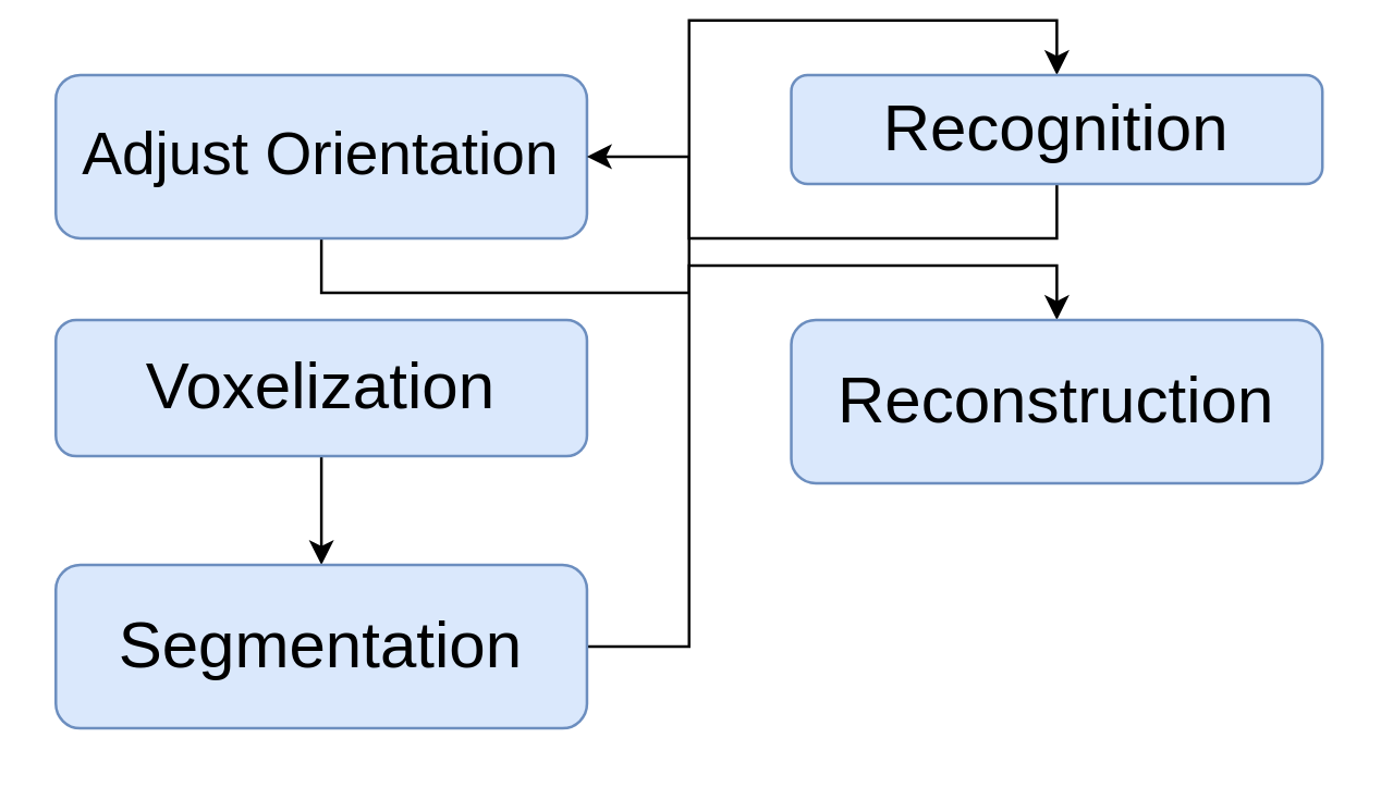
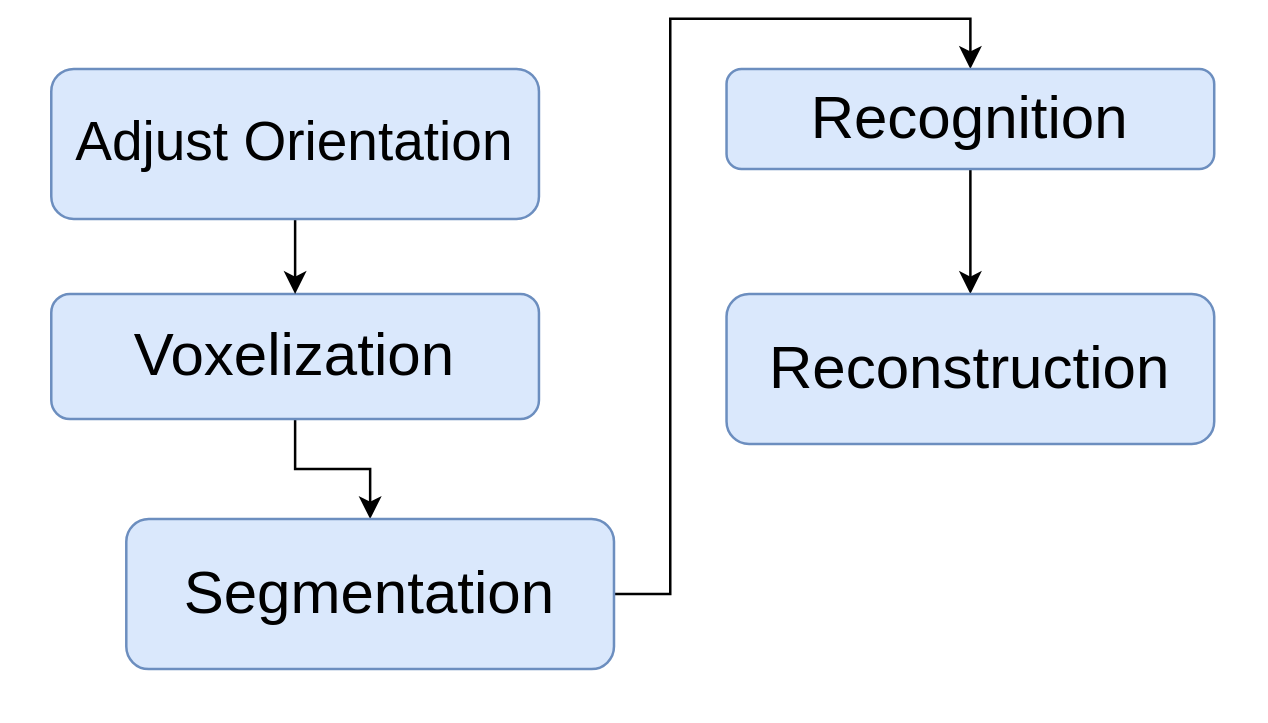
- <mxCell id="8" style="edgeStyle=orthogonalEdgeStyle;rounded=0;orthogonalLoop=1;jettySize=auto;html=1;exitX=0.5;exitY=1;exitDx=0;exitDy=0;fontSize=22;" edge="1" parent="1" source="9" target="5"><mxGeometry relative="1" as="geometry" /></mxCell>
+ <mxCell id="8" style="edgeStyle=orthogonalEdgeStyle;rounded=0;orthogonalLoop=1;jettySize=auto;html=1;exitX=0.5;exitY=1;exitDx=0;exitDy=0;entryX=0.5;entryY=0;entryDx=0;entryDy=0;fontSize=22;" edge="1" parent="1" source="9" target="10"><mxGeometry relative="1" as="geometry" /></mxCell>
- <mxCell id="4" style="edgeStyle=orthogonalEdgeStyle;rounded=0;orthogonalLoop=1;jettySize=auto;html=1;exitX=0.5;exitY=1;exitDx=0;exitDy=0;fontSize=22;" edge="1" parent="1" source="5" target="10"><mxGeometry relative="1" as="geometry" /></mxCell>
+ <mxCell id="4" style="edgeStyle=orthogonalEdgeStyle;rounded=0;orthogonalLoop=1;jettySize=auto;html=1;exitX=0.5;exitY=1;exitDx=0;exitDy=0;entryX=0.5;entryY=0;entryDx=0;entryDy=0;fontSize=22;" edge="1" parent="1" source="5" target="3"><mxGeometry relative="1" as="geometry" /></mxCell>
- <mxCell id="7" value="&lt;font style=&quot;font-size: 24px&quot;&gt;Segmentation&lt;/font&gt;" style="rounded=1;whiteSpace=wrap;html=1;fillColor=#dae8fc;strokeColor=#6c8ebf;" vertex="1" parent="1"><mxGeometry x="20" y="200" width="195" height="60" as="geometry" /></mxCell>
+ <mxCell id="7" value="&lt;font style=&quot;font-size: 24px&quot;&gt;Segmentation&lt;/font&gt;" style="rounded=1;whiteSpace=wrap;html=1;fillColor=#dae8fc;strokeColor=#6c8ebf;" vertex="1" parent="1"><mxGeometry x="50" y="200" width="195" height="60" as="geometry" /></mxCell>
